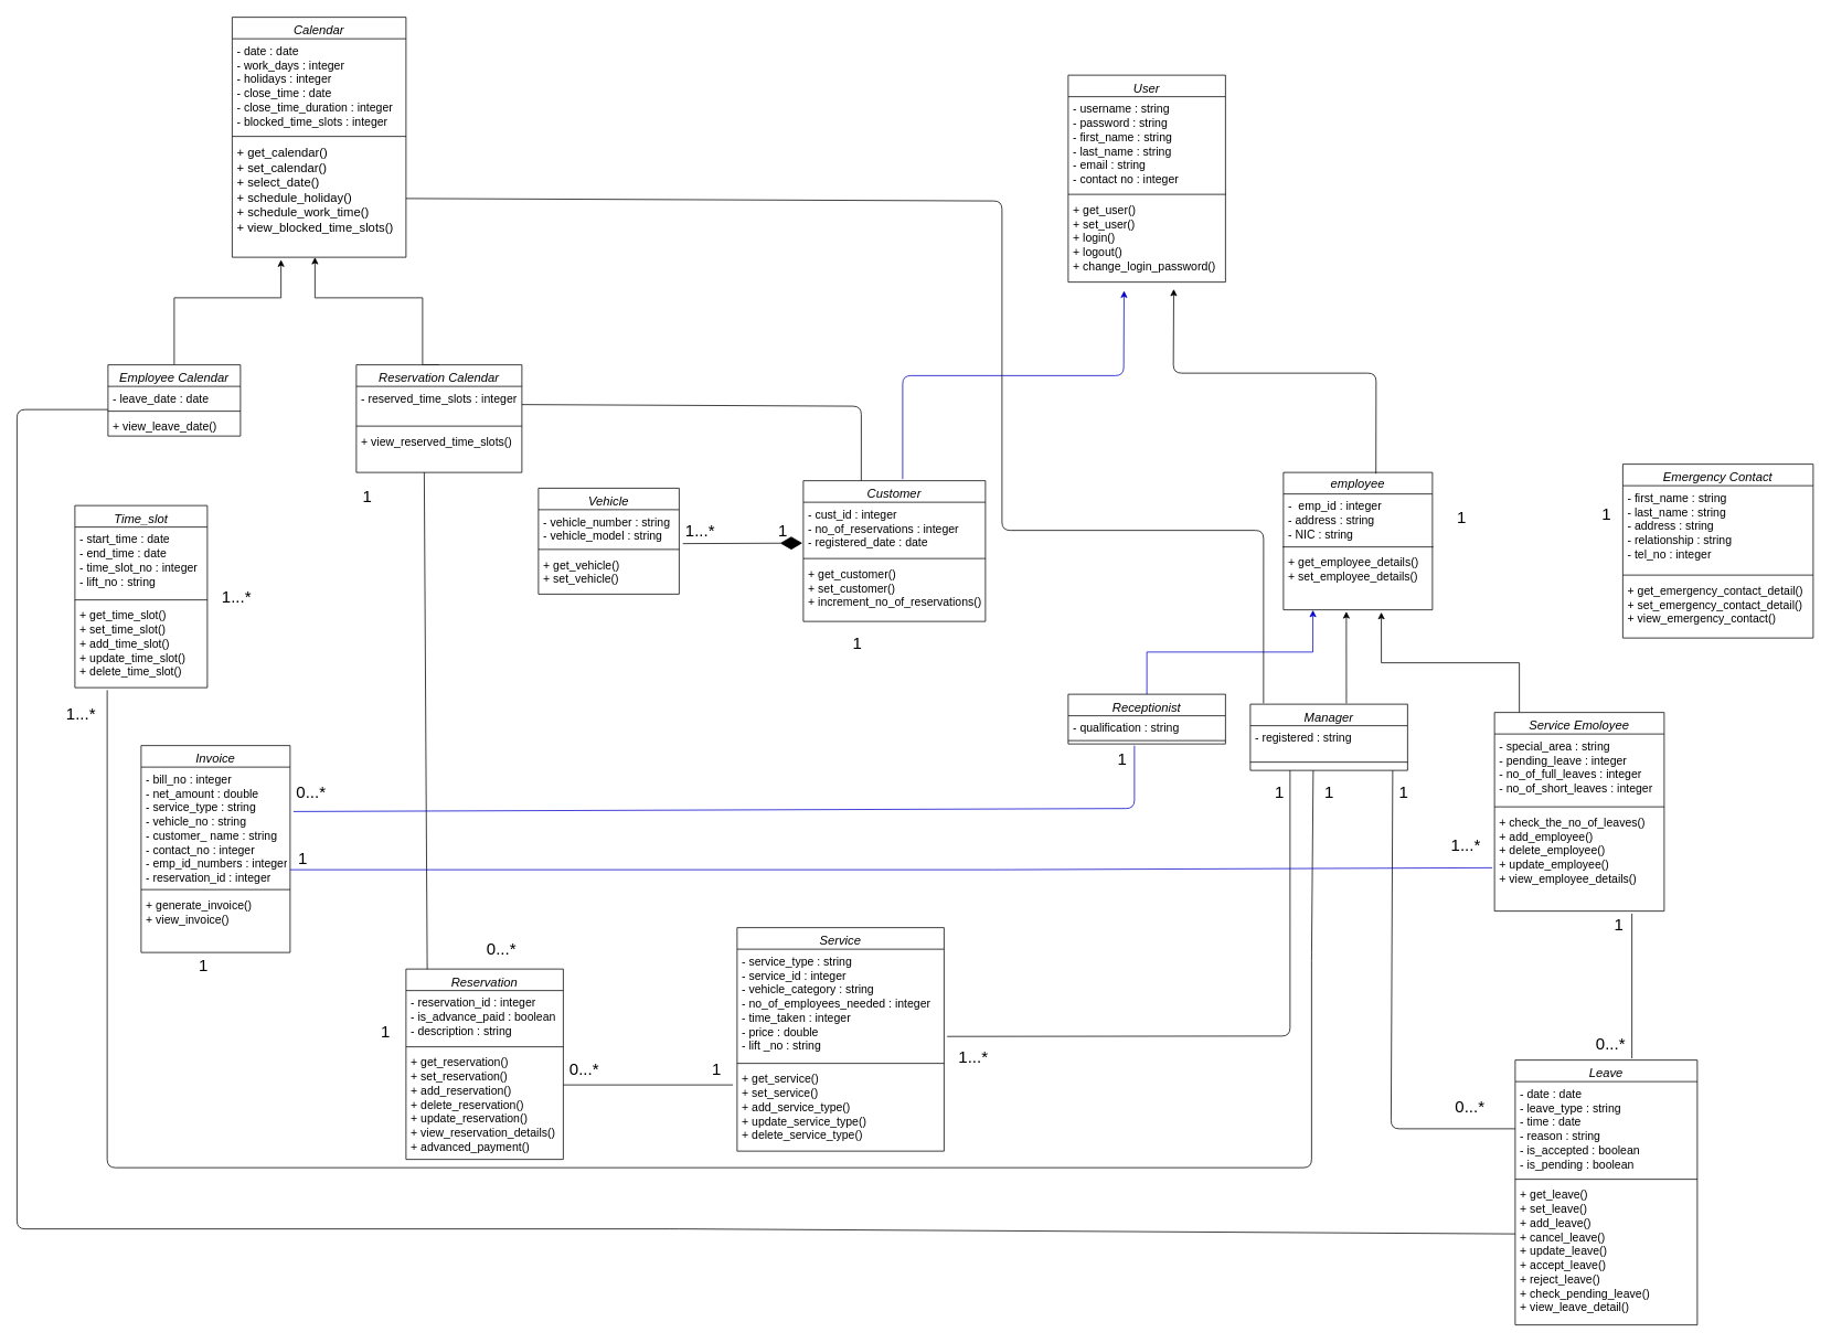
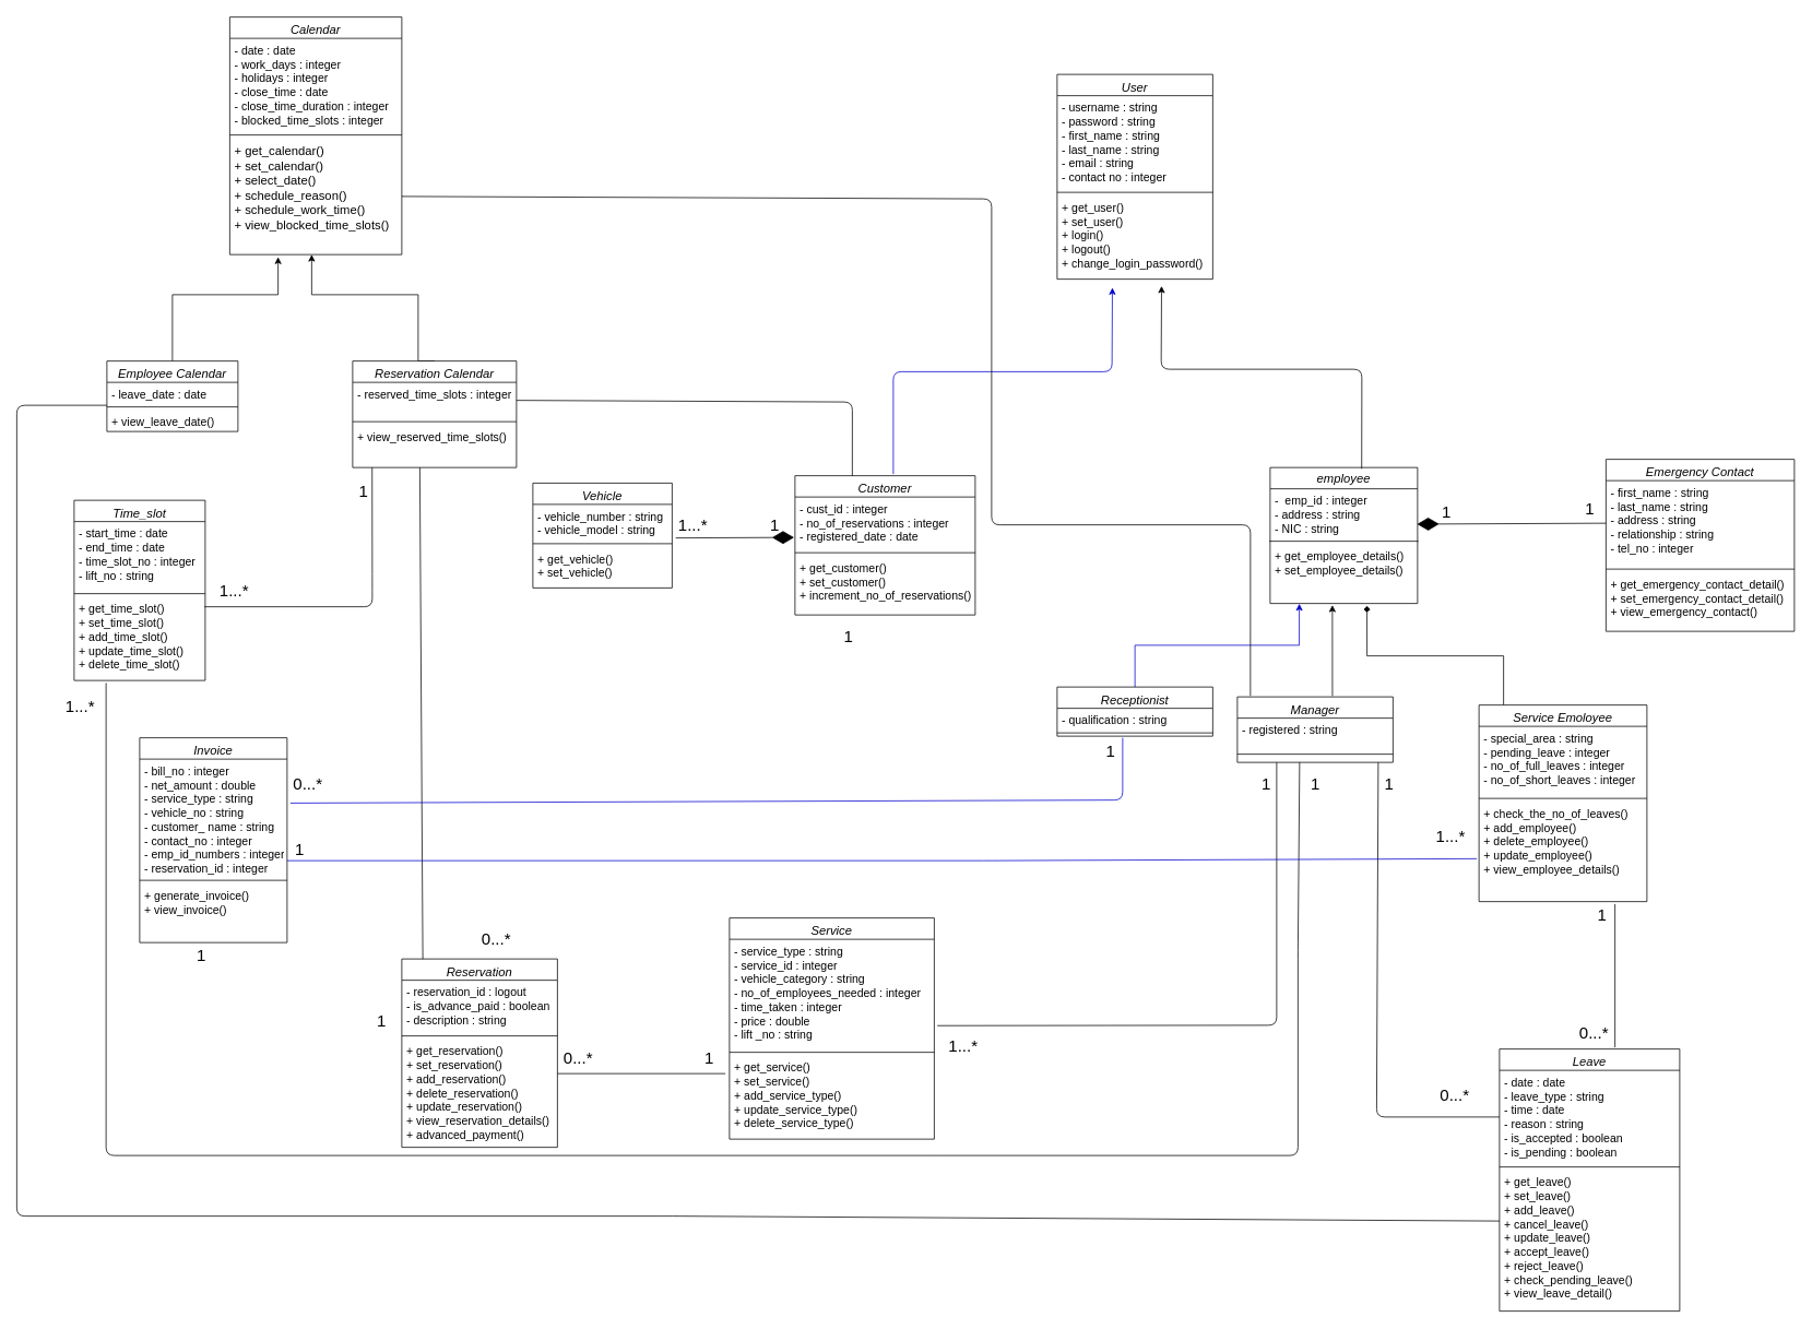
- <mxCell id="6" value="+ get_calendar()&#10;+ set_calendar()&#10;+ select_date()&#10;+ schedule_holiday()&#10;+ schedule_work_time()&#10;+ view_blocked_time_slots()" style="text;strokeColor=none;fillColor=none;align=left;verticalAlign=top;spacingLeft=4;spacingRight=4;overflow=hidden;rotatable=0;points=[[0,0.5],[1,0.5]];portConstraint=eastwest;fontSize=15;" parent="3" vertex="1"><mxGeometry y="148" width="210" height="142" as="geometry" /></mxCell>
+ <mxCell id="6" value="+ get_calendar()&#10;+ set_calendar()&#10;+ select_date()&#10;+ schedule_reason()&#10;+ schedule_work_time()&#10;+ view_blocked_time_slots()" style="text;strokeColor=none;fillColor=none;align=left;verticalAlign=top;spacingLeft=4;spacingRight=4;overflow=hidden;rotatable=0;points=[[0,0.5],[1,0.5]];portConstraint=eastwest;fontSize=15;" parent="3" vertex="1"><mxGeometry y="148" width="210" height="142" as="geometry" /></mxCell>
+ <mxCell id="22" value="" style="endArrow=diamondThin;endFill=1;endSize=24;html=1;exitX=0;exitY=0.5;exitDx=0;exitDy=0;entryX=0.997;entryY=0.308;entryDx=0;entryDy=0;entryPerimeter=0;" parent="1" source="19" target="89" edge="1"><mxGeometry width="160" relative="1" as="geometry"><mxPoint x="1701" y="638" as="sourcePoint" /><mxPoint x="1750" y="690" as="targetPoint" /></mxGeometry></mxCell>
+ <mxCell id="63" value="" style="endArrow=none;html=1;fontSize=20;entryX=0.119;entryY=1;entryDx=0;entryDy=0;entryPerimeter=0;exitX=0.994;exitY=0.118;exitDx=0;exitDy=0;exitPerimeter=0;" parent="1" source="74" target="30" edge="1"><mxGeometry width="50" height="50" relative="1" as="geometry"><mxPoint x="260" y="710" as="sourcePoint" /><mxPoint x="440" y="630" as="targetPoint" /><Array as="points"><mxPoint x="454" y="740" /><mxPoint x="454" y="710" /></Array></mxGeometry></mxCell>
- <mxCell id="10" value="" style="edgeStyle=orthogonalEdgeStyle;rounded=0;orthogonalLoop=1;jettySize=auto;html=1;fontSize=14;entryX=0.657;entryY=1.021;entryDx=0;entryDy=0;entryPerimeter=0;" parent="1" source="38" target="89" edge="1"><mxGeometry relative="1" as="geometry"><mxPoint x="1639" y="732" as="targetPoint" /><Array as="points"><mxPoint x="1835" y="800" /><mxPoint x="1668" y="800" /></Array></mxGeometry></mxCell>
+ <mxCell id="10" value="" style="edgeStyle=orthogonalEdgeStyle;rounded=0;orthogonalLoop=1;jettySize=auto;html=1;fontSize=14;entryX=0.657;entryY=1.021;entryDx=0;entryDy=0;entryPerimeter=0;endArrow=diamond;" parent="1" source="38" target="89" edge="1"><mxGeometry relative="1" as="geometry"><mxPoint x="1639" y="732" as="targetPoint" /><Array as="points"><mxPoint x="1835" y="800" /><mxPoint x="1668" y="800" /></Array></mxGeometry></mxCell>
- <mxCell id="105" value="- reservation_id : integer&#10;- is_advance_paid : boolean&#10;- description : string" style="text;strokeColor=none;fillColor=none;align=left;verticalAlign=top;spacingLeft=4;spacingRight=4;overflow=hidden;rotatable=0;points=[[0,0.5],[1,0.5]];portConstraint=eastwest;fontSize=14;" parent="104" vertex="1"><mxGeometry y="26" width="190" height="64" as="geometry" /></mxCell>
+ <mxCell id="105" value="- reservation_id : logout&#10;- is_advance_paid : boolean&#10;- description : string" style="text;strokeColor=none;fillColor=none;align=left;verticalAlign=top;spacingLeft=4;spacingRight=4;overflow=hidden;rotatable=0;points=[[0,0.5],[1,0.5]];portConstraint=eastwest;fontSize=14;" parent="104" vertex="1"><mxGeometry y="26" width="190" height="64" as="geometry" /></mxCell>
